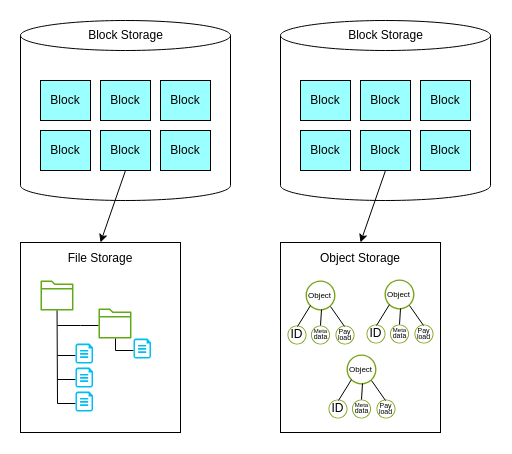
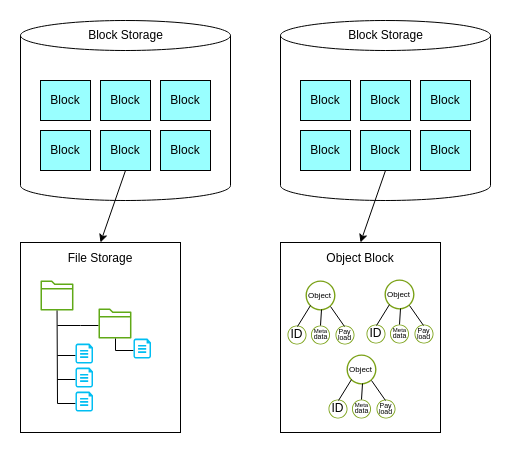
- <mxCell id="32" value="Object Storage&lt;div&gt;&lt;br&gt;&lt;/div&gt;&lt;div&gt;&lt;br&gt;&lt;/div&gt;&lt;div&gt;&lt;br&gt;&lt;/div&gt;&lt;div&gt;&lt;br&gt;&lt;/div&gt;&lt;div&gt;&lt;br&gt;&lt;/div&gt;&lt;div&gt;&lt;br&gt;&lt;/div&gt;&lt;div&gt;&lt;br&gt;&lt;/div&gt;&lt;div&gt;&lt;br&gt;&lt;/div&gt;&lt;div&gt;&lt;br&gt;&lt;/div&gt;&lt;div&gt;&lt;br&gt;&lt;/div&gt;&lt;div&gt;&lt;br&gt;&lt;/div&gt;" style="rounded=0;whiteSpace=wrap;html=1;" vertex="1" parent="1"><mxGeometry x="280" y="242" width="160" height="190" as="geometry" /></mxCell>
+ <mxCell id="32" value="Object Block&lt;div&gt;&lt;br&gt;&lt;/div&gt;&lt;div&gt;&lt;br&gt;&lt;/div&gt;&lt;div&gt;&lt;br&gt;&lt;/div&gt;&lt;div&gt;&lt;br&gt;&lt;/div&gt;&lt;div&gt;&lt;br&gt;&lt;/div&gt;&lt;div&gt;&lt;br&gt;&lt;/div&gt;&lt;div&gt;&lt;br&gt;&lt;/div&gt;&lt;div&gt;&lt;br&gt;&lt;/div&gt;&lt;div&gt;&lt;br&gt;&lt;/div&gt;&lt;div&gt;&lt;br&gt;&lt;/div&gt;&lt;div&gt;&lt;br&gt;&lt;/div&gt;" style="rounded=0;whiteSpace=wrap;html=1;" vertex="1" parent="1"><mxGeometry x="280" y="242" width="160" height="190" as="geometry" /></mxCell>
